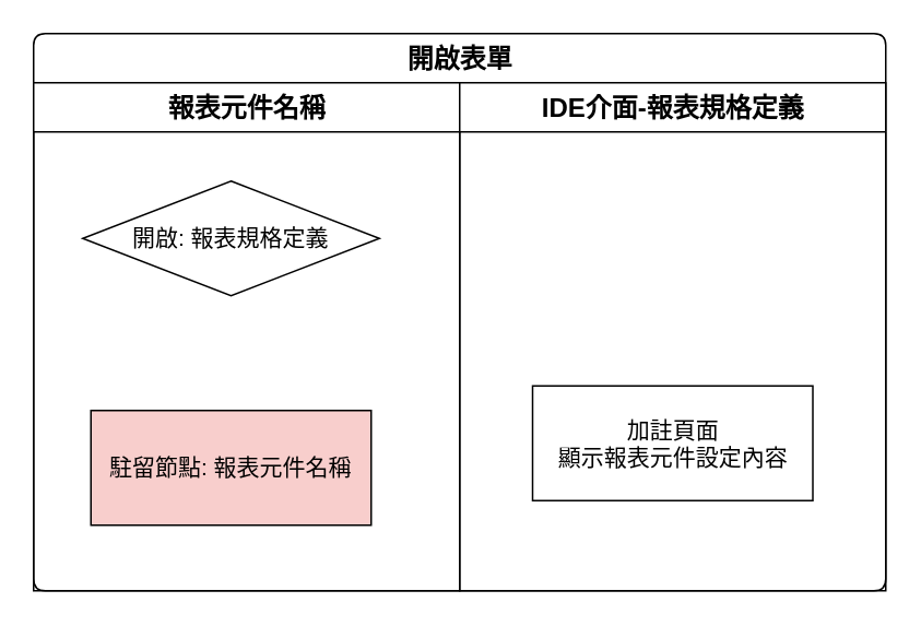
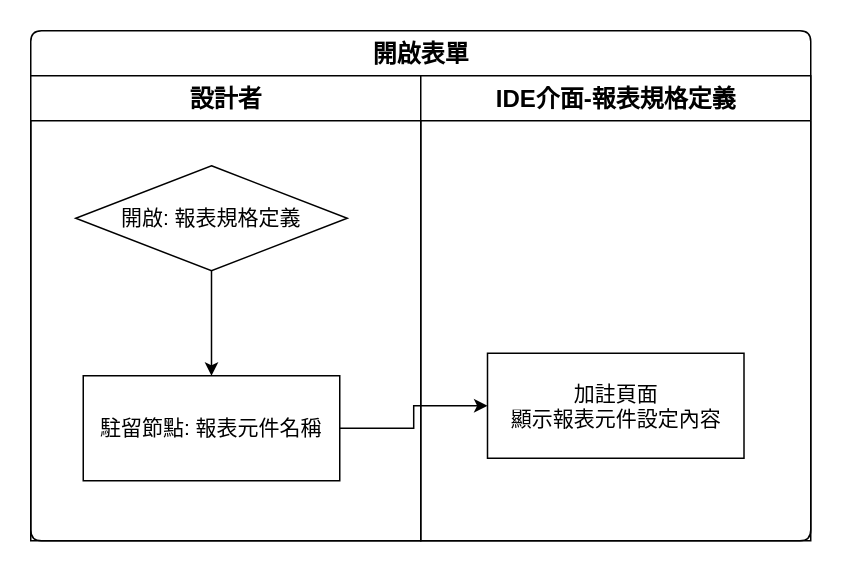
- <mxCell id="4" value="報表元件名稱" style="swimlane;html=1;startSize=30;fontSize=16;strokeWidth=1;" vertex="1" parent="2"><mxGeometry y="30" width="260" height="310" as="geometry" /></mxCell>
+ <mxCell id="4" value="設計者" style="swimlane;html=1;startSize=30;fontSize=16;strokeWidth=1;" vertex="1" parent="2"><mxGeometry y="30" width="260" height="310" as="geometry" /></mxCell>
+ <mxCell id="5" style="edgeStyle=orthogonalEdgeStyle;rounded=0;orthogonalLoop=1;jettySize=auto;html=1;fontSize=14;" edge="1" parent="4" source="6" target="7"><mxGeometry relative="1" as="geometry" /></mxCell>
+ <mxCell id="3" style="edgeStyle=orthogonalEdgeStyle;rounded=0;orthogonalLoop=1;jettySize=auto;html=1;fontSize=14;" edge="1" parent="2" source="7" target="9"><mxGeometry relative="1" as="geometry" /></mxCell>
- <mxCell id="7" value="駐留節點: 報表元件名稱" style="rounded=0;whiteSpace=wrap;html=1;strokeWidth=1;fontSize=14;fillColor=#f8cecc;" vertex="1" parent="4"><mxGeometry x="35" y="200" width="171" height="70" as="geometry" /></mxCell>
+ <mxCell id="7" value="駐留節點: 報表元件名稱" style="rounded=0;whiteSpace=wrap;html=1;strokeWidth=1;fontSize=14;" vertex="1" parent="4"><mxGeometry x="35" y="200" width="171" height="70" as="geometry" /></mxCell>
